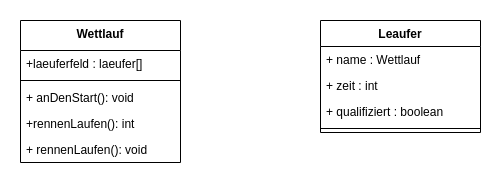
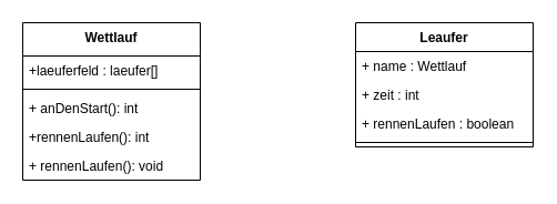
- <mxCell id="5" value="+ anDenStart(): void" style="text;strokeColor=none;fillColor=none;align=left;verticalAlign=top;spacingLeft=4;spacingRight=4;overflow=hidden;rotatable=0;points=[[0,0.5],[1,0.5]];portConstraint=eastwest;" vertex="1" parent="2"><mxGeometry y="64" width="160" height="26" as="geometry" /></mxCell>
+ <mxCell id="5" value="+ anDenStart(): int" style="text;strokeColor=none;fillColor=none;align=left;verticalAlign=top;spacingLeft=4;spacingRight=4;overflow=hidden;rotatable=0;points=[[0,0.5],[1,0.5]];portConstraint=eastwest;" vertex="1" parent="2"><mxGeometry y="64" width="160" height="26" as="geometry" /></mxCell>
- <mxCell id="11" value="+ qualifiziert : boolean" style="text;strokeColor=none;fillColor=none;align=left;verticalAlign=top;spacingLeft=4;spacingRight=4;overflow=hidden;rotatable=0;points=[[0,0.5],[1,0.5]];portConstraint=eastwest;" vertex="1" parent="8"><mxGeometry y="78" width="160" height="26" as="geometry" /></mxCell>
+ <mxCell id="11" value="+ rennenLaufen : boolean" style="text;strokeColor=none;fillColor=none;align=left;verticalAlign=top;spacingLeft=4;spacingRight=4;overflow=hidden;rotatable=0;points=[[0,0.5],[1,0.5]];portConstraint=eastwest;" vertex="1" parent="8"><mxGeometry y="78" width="160" height="26" as="geometry" /></mxCell>
